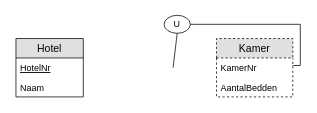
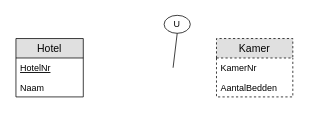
- <mxCell id="9" value="" style="endArrow=none;html=1;strokeWidth=1;entryX=1;entryY=0.5;entryDx=0;entryDy=0;rounded=0;edgeStyle=orthogonalEdgeStyle;" parent="1" source="3" target="8" edge="1"><mxGeometry width="50" height="50" relative="1" as="geometry"><mxPoint x="320" y="10" as="sourcePoint" /><mxPoint x="370" y="-40" as="targetPoint" /><Array as="points"><mxPoint x="400" y="87" /><mxPoint x="400" y="32" /></Array></mxGeometry></mxCell>
